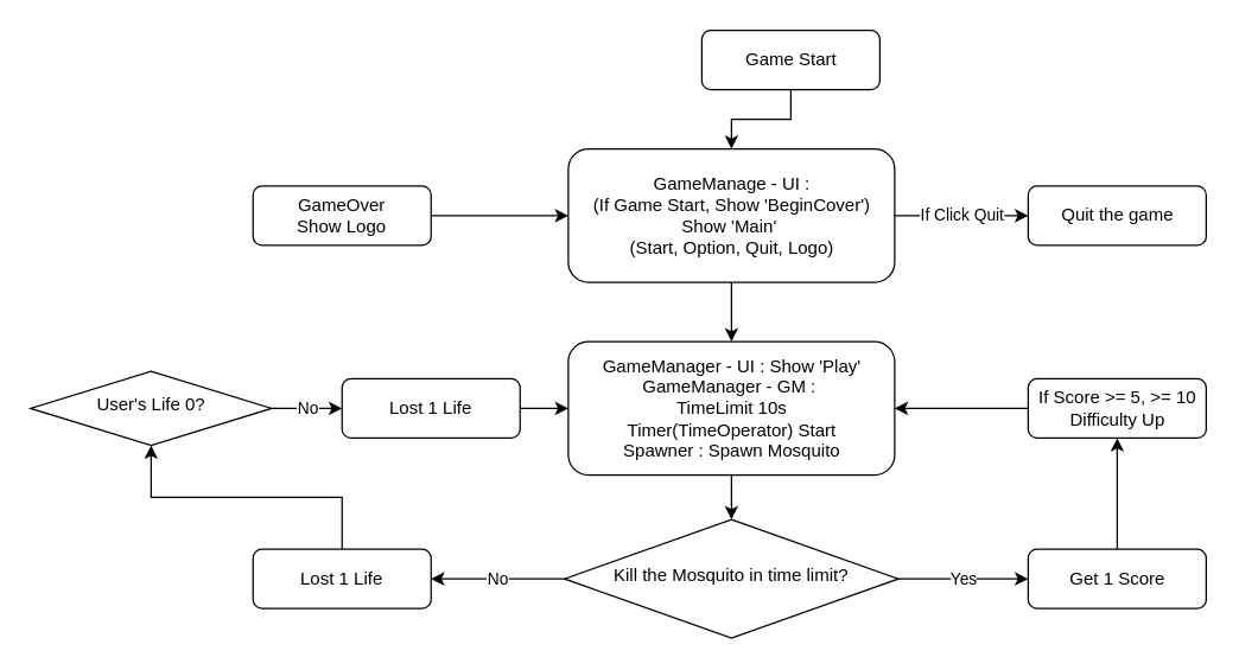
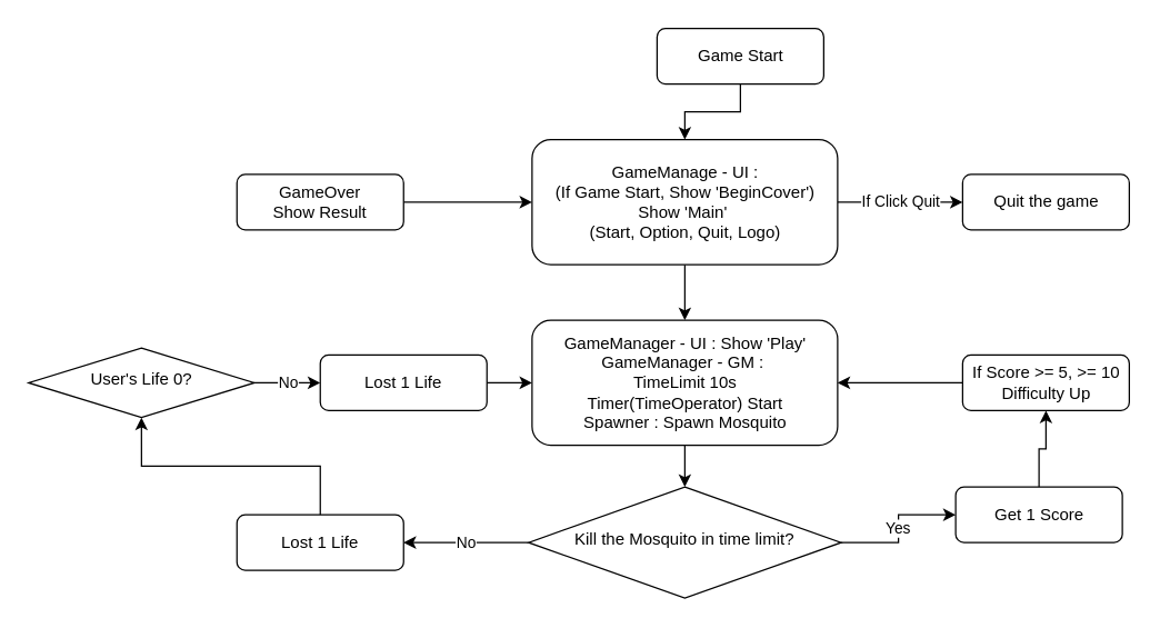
- <mxCell id="19" value="GameOver&lt;br&gt;Show Logo" style="rounded=1;whiteSpace=wrap;html=1;fontSize=12;glass=0;strokeWidth=1;shadow=0;" vertex="1" parent="1"><mxGeometry x="170" y="125" width="120" height="40" as="geometry" /></mxCell>
+ <mxCell id="19" value="GameOver&lt;br&gt;Show Result" style="rounded=1;whiteSpace=wrap;html=1;fontSize=12;glass=0;strokeWidth=1;shadow=0;" vertex="1" parent="1"><mxGeometry x="170" y="125" width="120" height="40" as="geometry" /></mxCell>
- <mxCell id="5" value="Get 1 Score" style="rounded=1;whiteSpace=wrap;html=1;fontSize=12;glass=0;strokeWidth=1;shadow=0;" parent="1" vertex="1"><mxGeometry x="692.5" y="370" width="120" height="40" as="geometry" /></mxCell>
+ <mxCell id="5" value="Get 1 Score" style="rounded=1;whiteSpace=wrap;html=1;fontSize=12;glass=0;strokeWidth=1;shadow=0;" parent="1" vertex="1"><mxGeometry x="687.5" y="350" width="120" height="40" as="geometry" /></mxCell>
